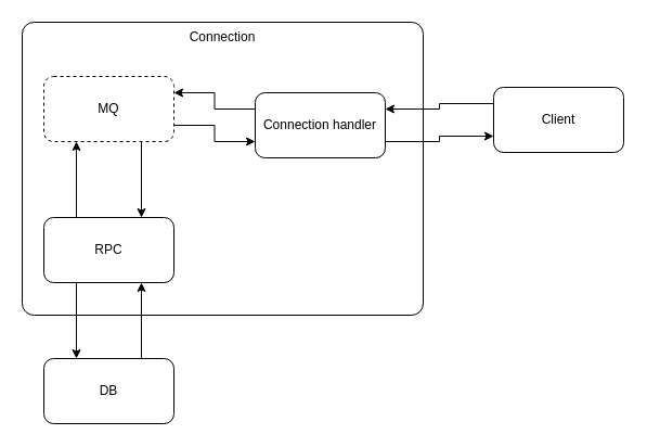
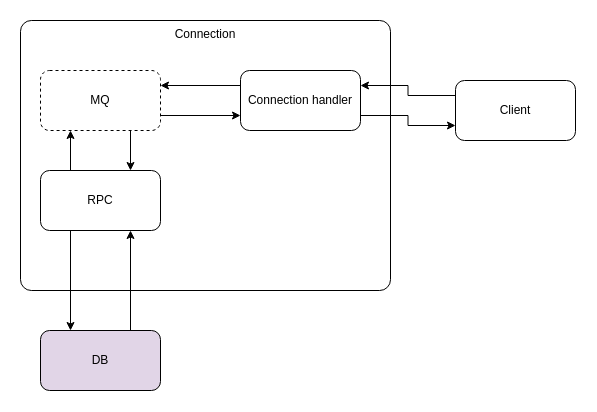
- <mxCell id="7" value="Connection handler" style="rounded=1;whiteSpace=wrap;html=1;" parent="1" vertex="1"><mxGeometry x="235" y="85" width="120" height="60" as="geometry" /></mxCell>
+ <mxCell id="7" value="Connection handler" style="rounded=1;whiteSpace=wrap;html=1;" parent="1" vertex="1"><mxGeometry x="240" y="70" width="120" height="60" as="geometry" /></mxCell>
- <mxCell id="15" value="RPC" style="rounded=1;whiteSpace=wrap;html=1;" parent="1" vertex="1"><mxGeometry x="40" y="200" width="120" height="60" as="geometry" /></mxCell>
+ <mxCell id="15" value="RPC" style="rounded=1;whiteSpace=wrap;html=1;" parent="1" vertex="1"><mxGeometry x="40" y="170" width="120" height="60" as="geometry" /></mxCell>
- <mxCell id="9" value="DB" style="rounded=1;whiteSpace=wrap;html=1;" parent="1" vertex="1"><mxGeometry x="40" y="330" width="120" height="60" as="geometry" /></mxCell>
+ <mxCell id="9" value="DB" style="rounded=1;whiteSpace=wrap;html=1;fillColor=#e1d5e7;" parent="1" vertex="1"><mxGeometry x="40" y="330" width="120" height="60" as="geometry" /></mxCell>
